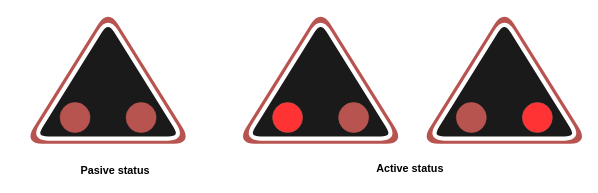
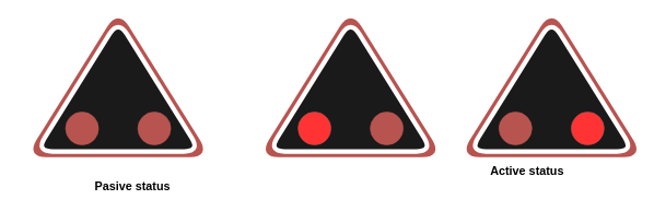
- <mxCell id="20" value="Active status" style="text;html=1;align=center;verticalAlign=middle;whiteSpace=wrap;rounded=0;fontSize=18;fontStyle=1" vertex="1" parent="1"><mxGeometry x="501" y="266" width="363" height="30" as="geometry" /></mxCell>
+ <mxCell id="20" value="Active status" style="text;html=1;align=center;verticalAlign=middle;whiteSpace=wrap;rounded=0;fontSize=18;fontStyle=1" vertex="1" parent="1"><mxGeometry x="621" y="246" width="363" height="30" as="geometry" /></mxCell>
- <mxCell id="21" value="Pasive status" style="text;html=1;align=center;verticalAlign=middle;whiteSpace=wrap;rounded=0;fontSize=18;fontStyle=1" vertex="1" parent="1"><mxGeometry x="10" y="269" width="363" height="30" as="geometry" /></mxCell>
+ <mxCell id="21" value="Pasive status" style="text;html=1;align=center;verticalAlign=middle;whiteSpace=wrap;rounded=0;fontSize=18;fontStyle=1" vertex="1" parent="1"><mxGeometry x="20" y="269" width="363" height="30" as="geometry" /></mxCell>
